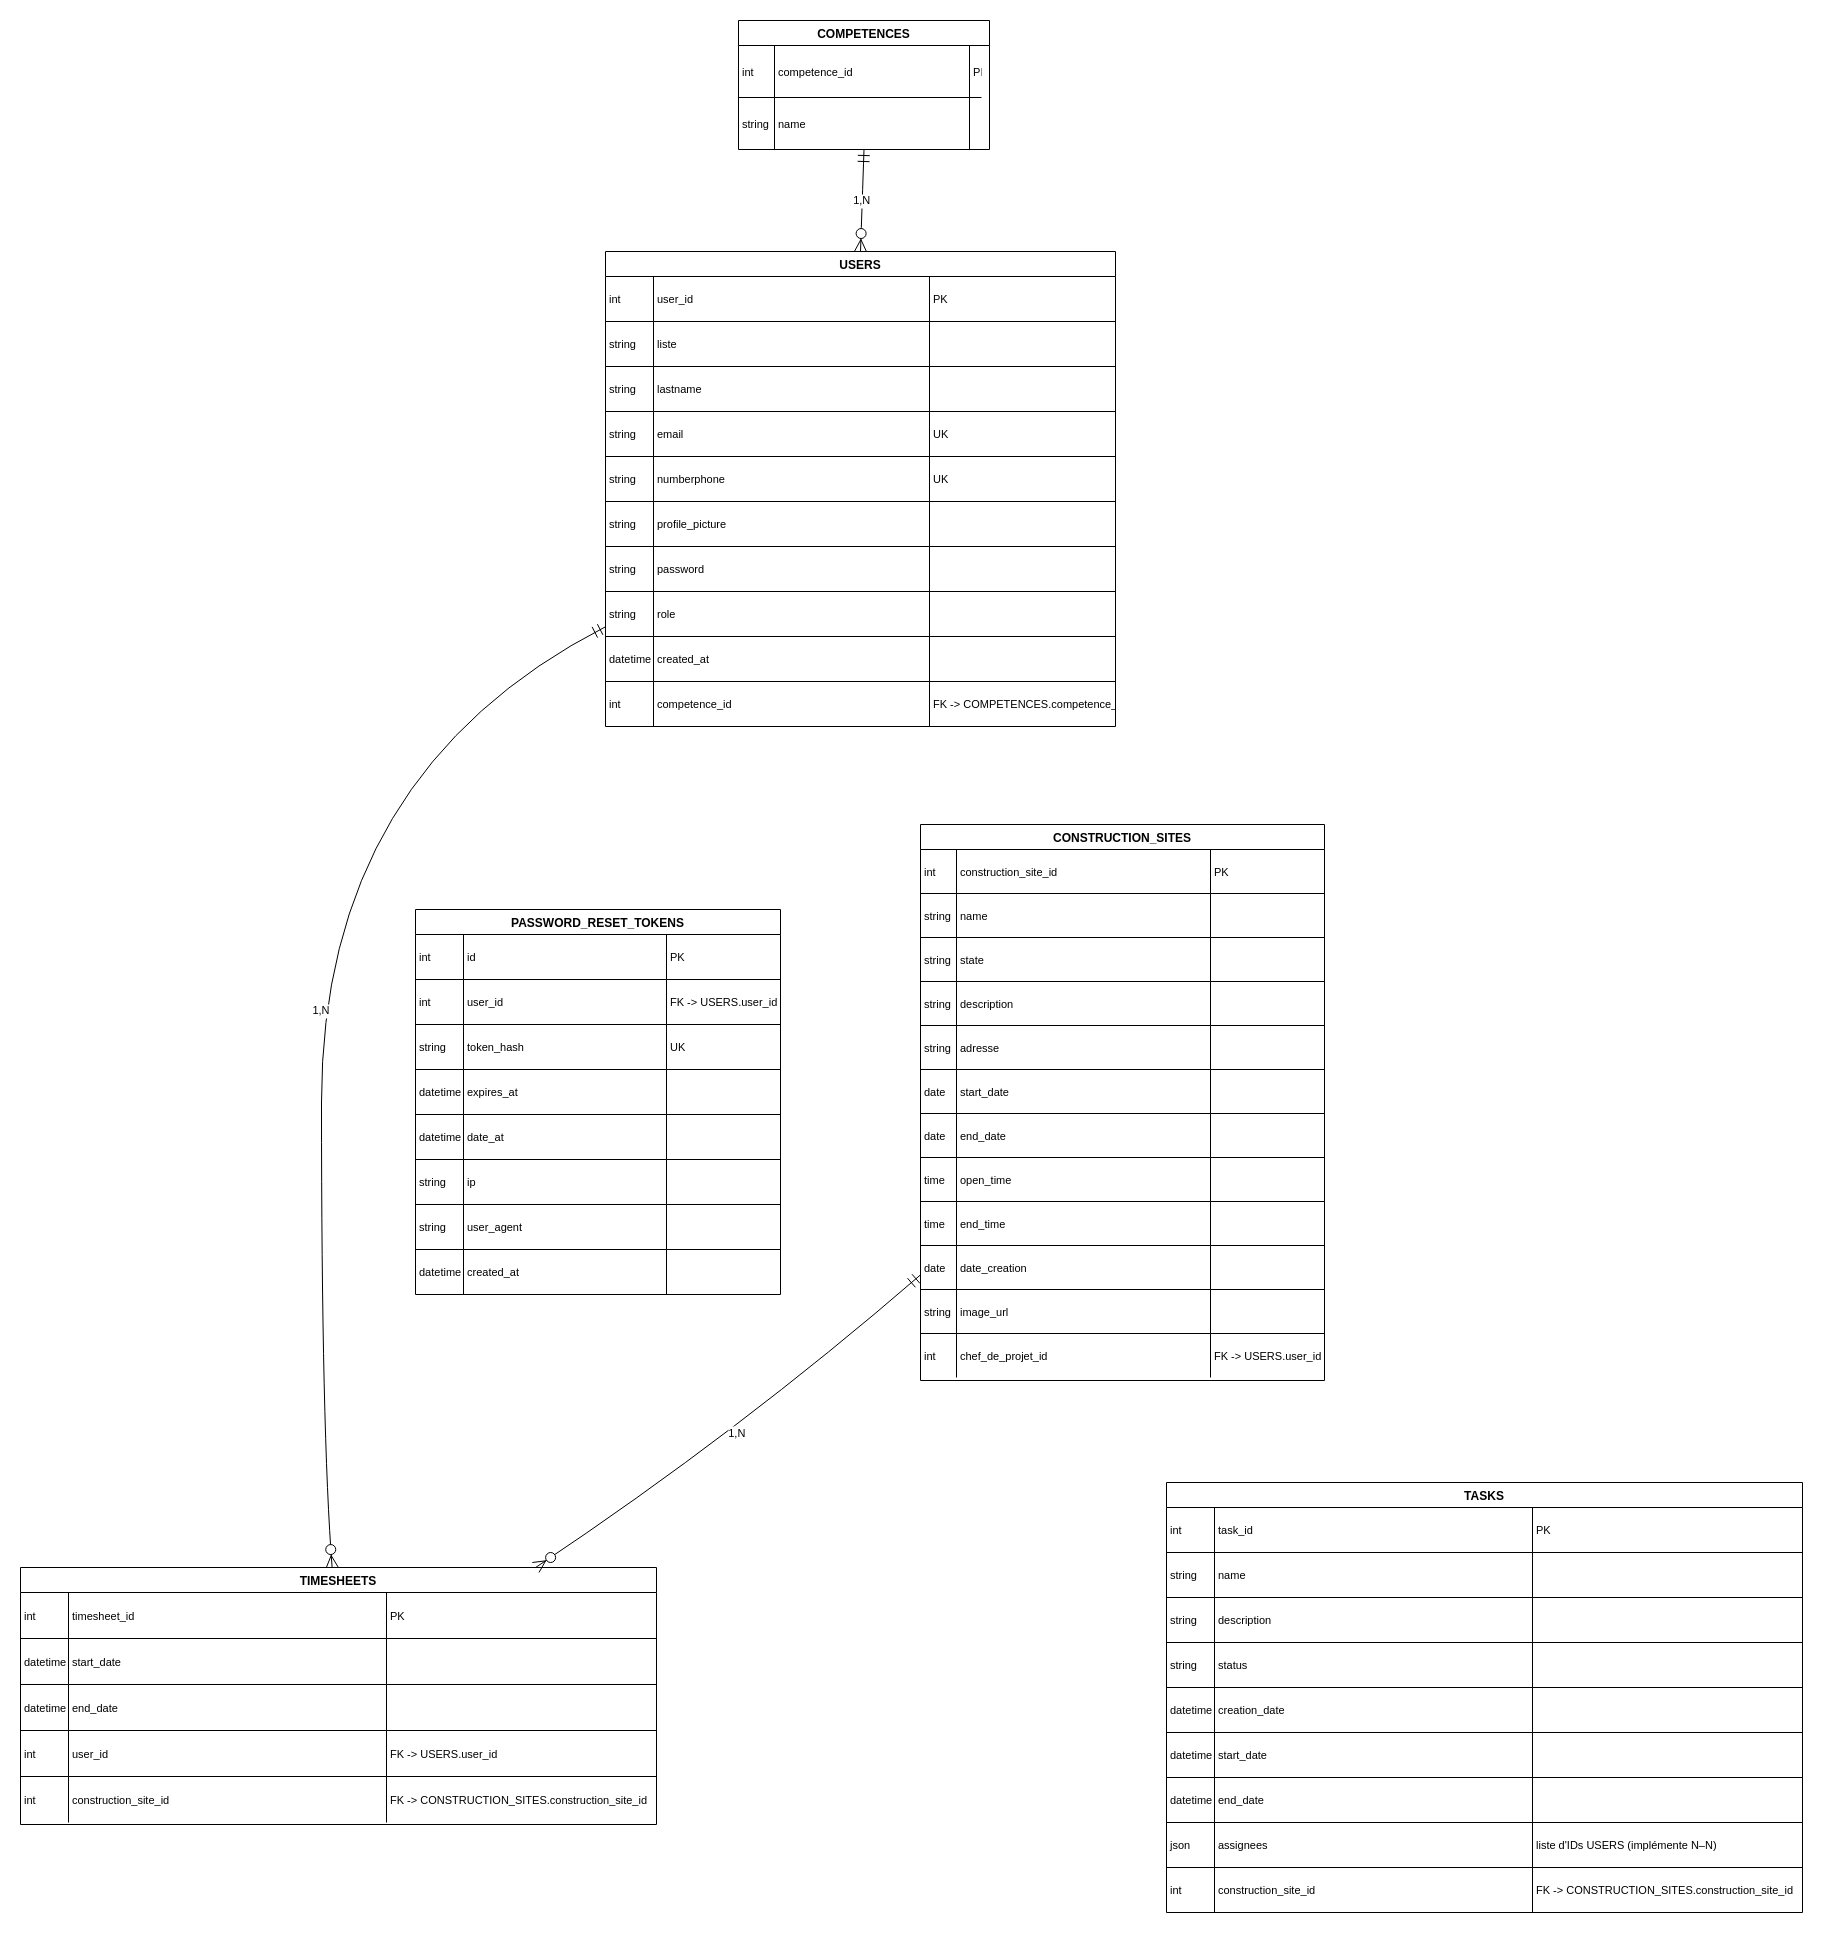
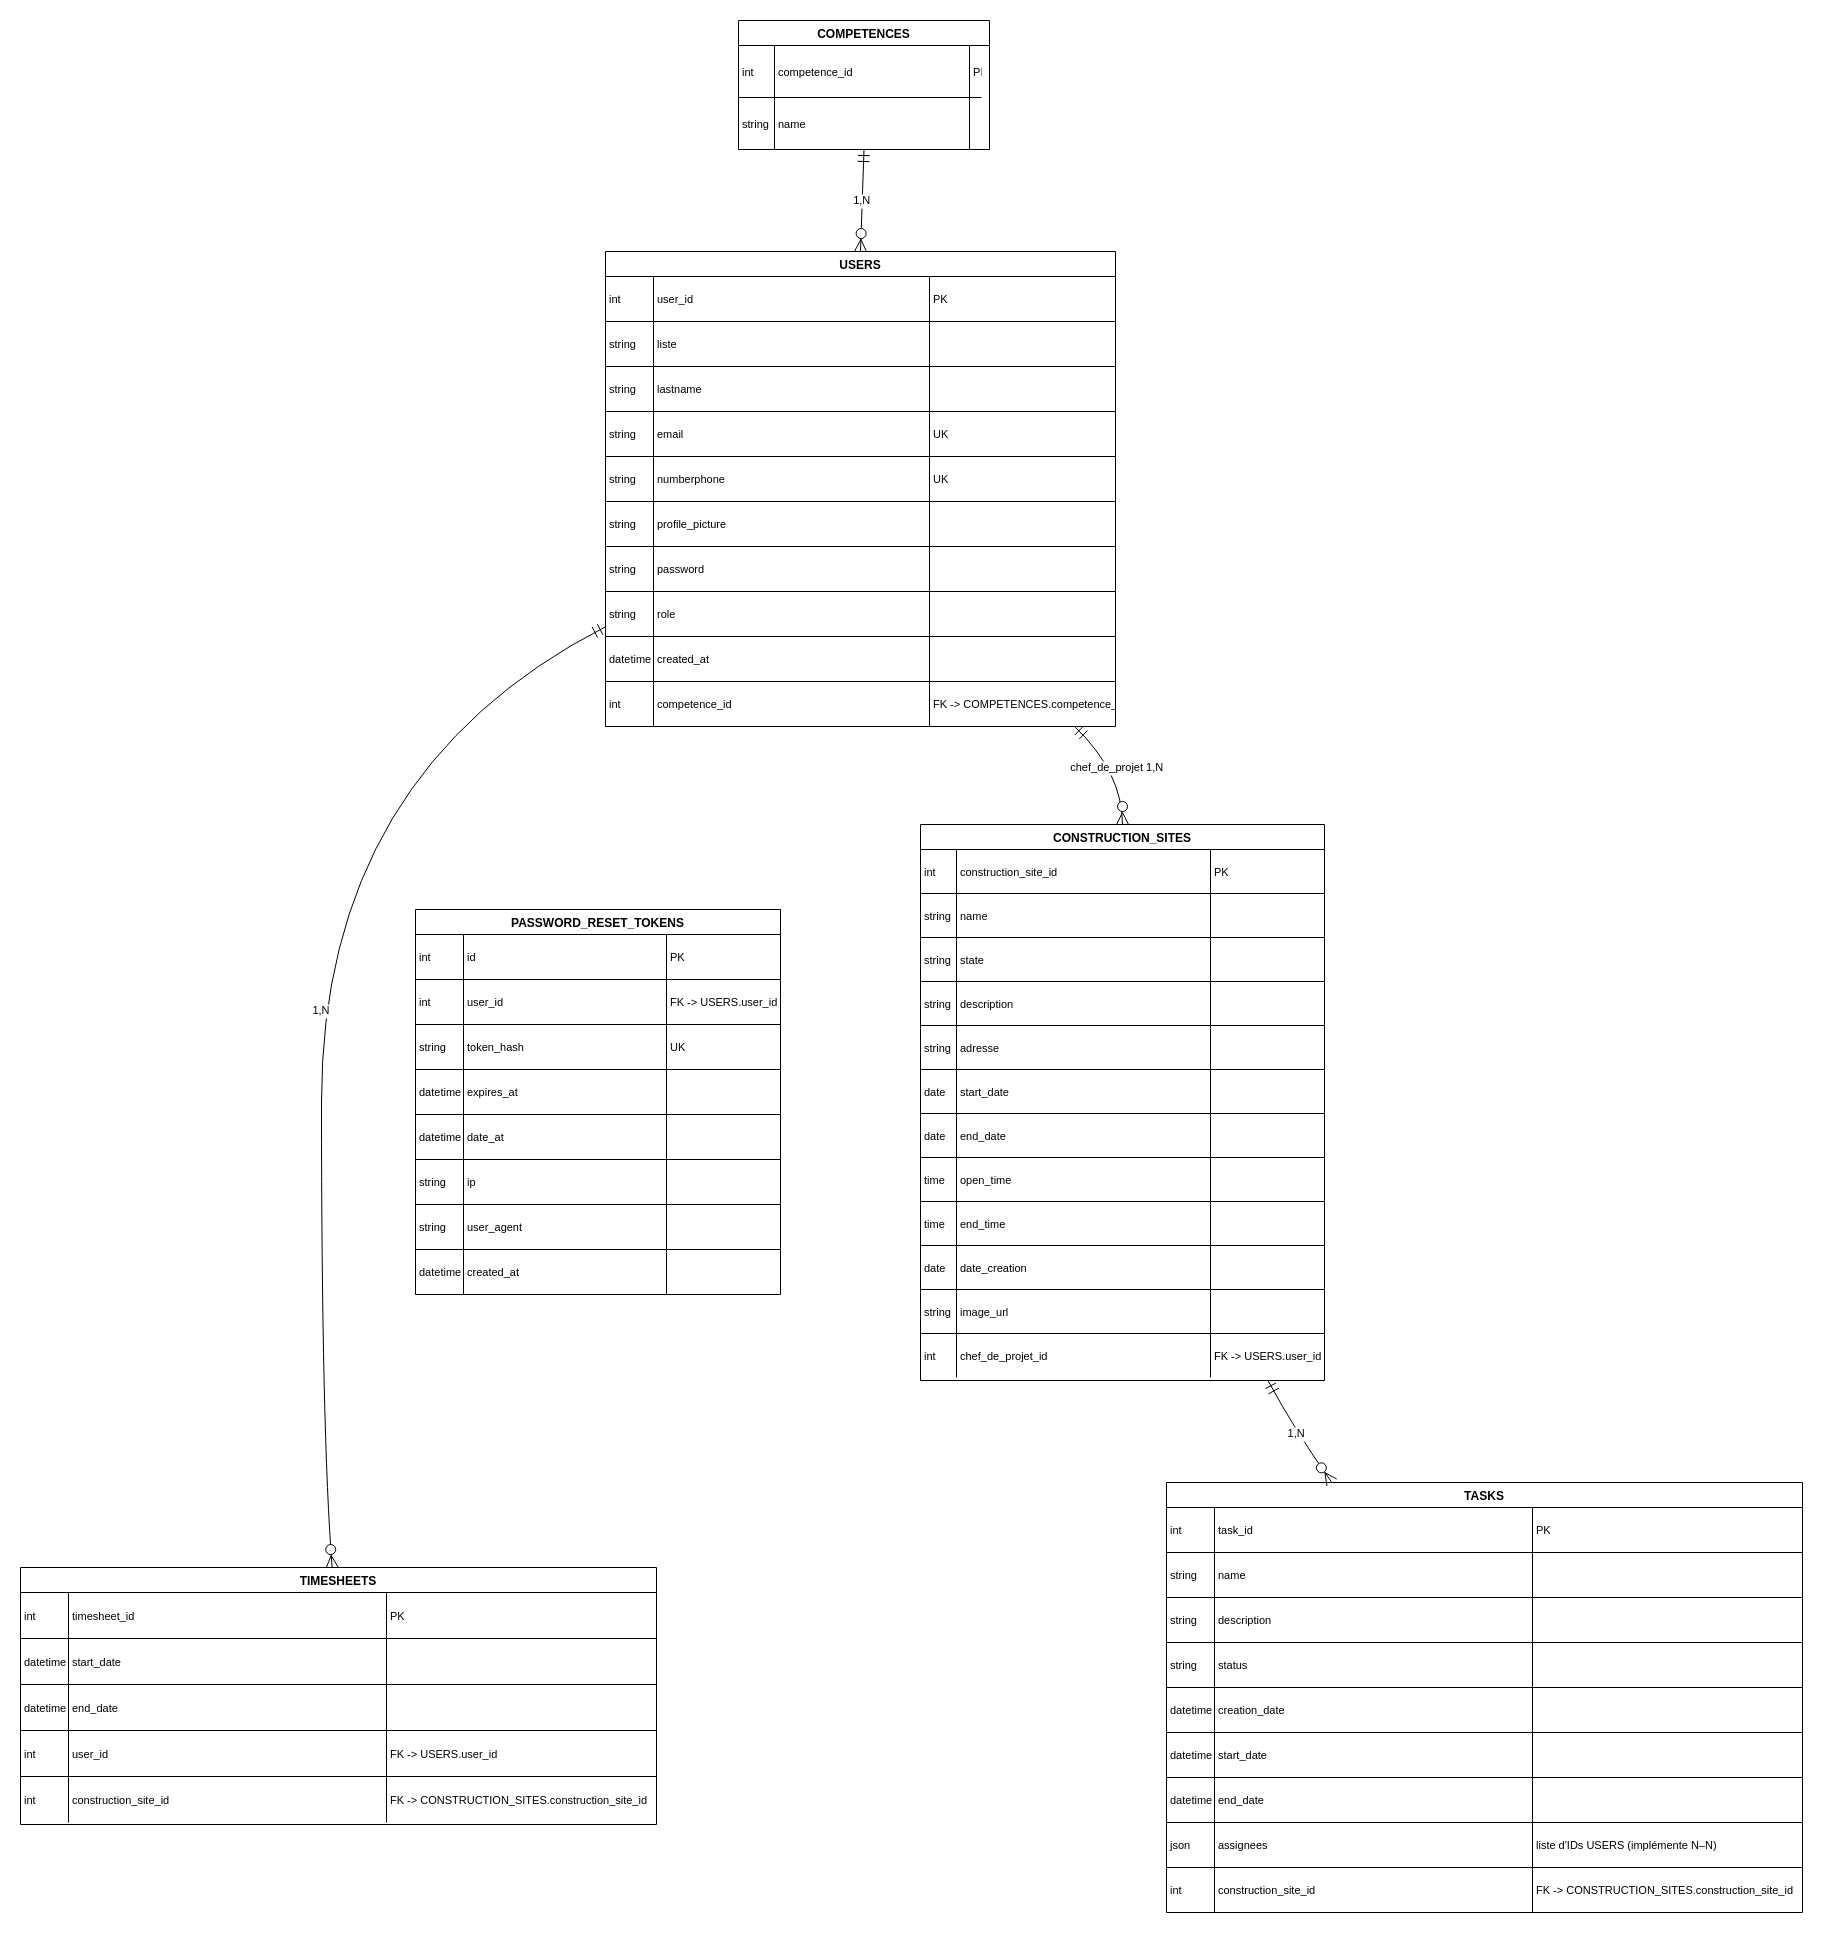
+ <mxCell id="193" value="chef_de_projet 1,N" style="curved=1;startArrow=ERmandOne;startSize=10;;endArrow=ERzeroToMany;endSize=10;;exitX=0.92;exitY=1;entryX=0.5;entryY=0;rounded=0;" edge="1" parent="1" source="2" target="52"><mxGeometry relative="1" as="geometry"><Array as="points"><mxPoint x="1122" y="772" /></Array></mxGeometry></mxCell>
- <mxCell id="196" value="1,N" style="curved=1;startArrow=ERmandOne;startSize=10;;endArrow=ERzeroToMany;endSize=10;;exitX=0;exitY=0.81;entryX=0.81;entryY=0;rounded=0;" edge="1" parent="1" source="52" target="138"><mxGeometry relative="1" as="geometry"><Array as="points"><mxPoint x="739" y="1431" /></Array></mxGeometry></mxCell>
+ <mxCell id="195" value="1,N" style="curved=1;startArrow=ERmandOne;startSize=10;;endArrow=ERzeroToMany;endSize=10;;exitX=0.86;exitY=1;entryX=0.26;entryY=0;rounded=0;" edge="1" parent="1" source="52" target="101"><mxGeometry relative="1" as="geometry"><Array as="points"><mxPoint x="1295" y="1431" /></Array></mxGeometry></mxCell>
